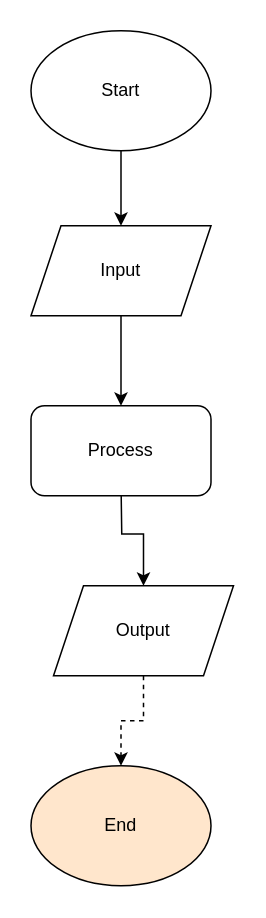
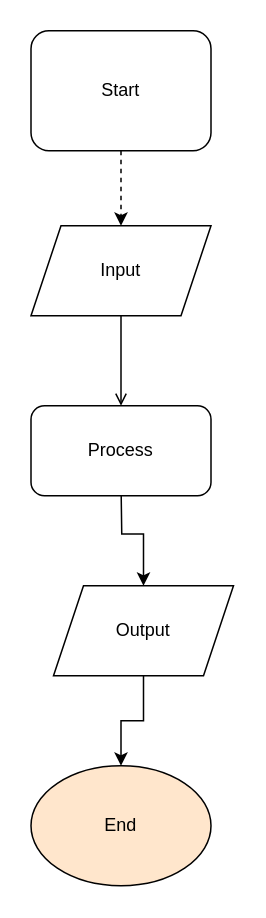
- <mxCell id="3" value="Start" style="ellipse;whiteSpace=wrap;html=1;" vertex="1" parent="1"><mxGeometry x="20" y="20" width="120" height="80" as="geometry" /></mxCell>
+ <mxCell id="3" value="Start" style="whiteSpace=wrap;html=1;rounded=1;" vertex="1" parent="1"><mxGeometry x="20" y="20" width="120" height="80" as="geometry" /></mxCell>
- <mxCell id="2" value="" style="edgeStyle=orthogonalEdgeStyle;rounded=0;orthogonalLoop=1;jettySize=auto;html=1;" edge="1" parent="1" source="3" target="5"><mxGeometry relative="1" as="geometry" /></mxCell>
+ <mxCell id="2" value="" style="edgeStyle=orthogonalEdgeStyle;rounded=0;orthogonalLoop=1;jettySize=auto;html=1;dashed=1;" edge="1" parent="1" source="3" target="5"><mxGeometry relative="1" as="geometry" /></mxCell>
- <mxCell id="4" value="" style="edgeStyle=orthogonalEdgeStyle;rounded=0;orthogonalLoop=1;jettySize=auto;html=1;" edge="1" parent="1" source="5" target="9"><mxGeometry relative="1" as="geometry" /></mxCell>
+ <mxCell id="4" value="" style="edgeStyle=orthogonalEdgeStyle;rounded=0;orthogonalLoop=1;jettySize=auto;html=1;endArrow=open;" edge="1" parent="1" source="5" target="9"><mxGeometry relative="1" as="geometry" /></mxCell>
- <mxCell id="7" value="" style="edgeStyle=orthogonalEdgeStyle;rounded=0;orthogonalLoop=1;jettySize=auto;html=1;dashed=1;" edge="1" parent="1" source="8" target="10"><mxGeometry relative="1" as="geometry" /></mxCell>
+ <mxCell id="7" value="" style="edgeStyle=orthogonalEdgeStyle;rounded=0;orthogonalLoop=1;jettySize=auto;html=1;" edge="1" parent="1" source="8" target="10"><mxGeometry relative="1" as="geometry" /></mxCell>
